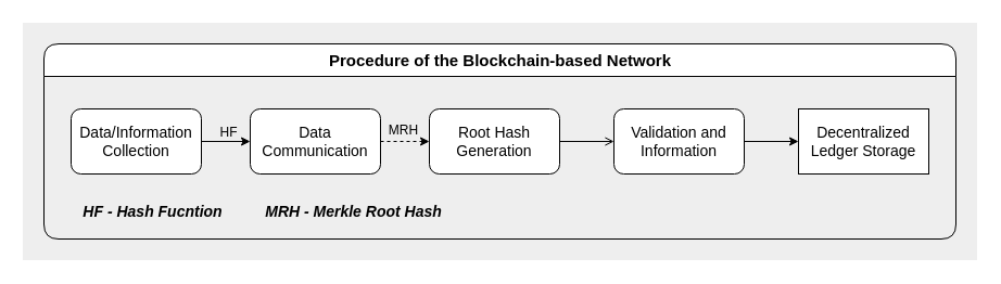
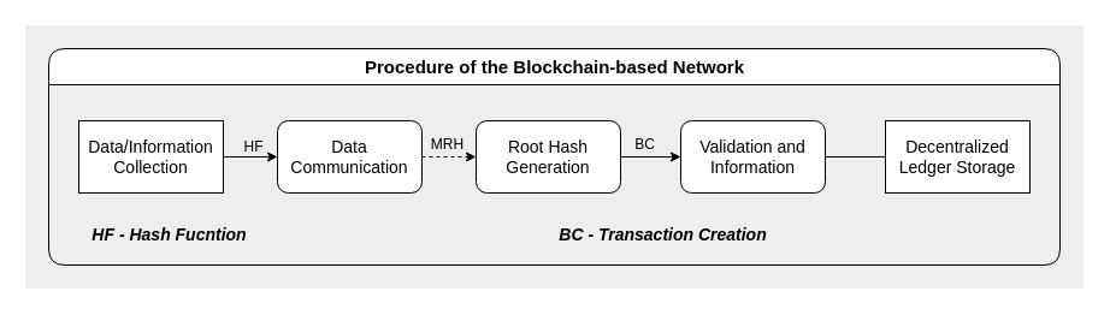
+ <mxCell id="18" value="BC" style="text;html=1;align=center;verticalAlign=middle;resizable=0;points=[];autosize=1;strokeColor=none;fillColor=none;rounded=1;" vertex="1" parent="2"><mxGeometry x="495" y="85" width="40" height="30" as="geometry" /></mxCell>
- <mxCell id="5" value="&lt;font style=&quot;font-size: 14px;&quot;&gt;Data/Information Collection&lt;/font&gt;" style="rounded=1;whiteSpace=wrap;html=1;" parent="3" vertex="1"><mxGeometry x="25" y="60" width="120" height="60" as="geometry" /></mxCell>
+ <mxCell id="5" value="&lt;font style=&quot;font-size: 14px;&quot;&gt;Data/Information Collection&lt;/font&gt;" style="whiteSpace=wrap;html=1;rounded=0;" parent="3" vertex="1"><mxGeometry x="25" y="60" width="120" height="60" as="geometry" /></mxCell>
- <mxCell id="11" style="edgeStyle=orthogonalEdgeStyle;rounded=1;orthogonalLoop=1;jettySize=auto;html=1;exitX=1;exitY=0.5;exitDx=0;exitDy=0;entryX=0;entryY=0.5;entryDx=0;entryDy=0;endArrow=open;" edge="1" parent="3" source="12" target="10"><mxGeometry relative="1" as="geometry" /></mxCell>
+ <mxCell id="11" style="edgeStyle=orthogonalEdgeStyle;rounded=1;orthogonalLoop=1;jettySize=auto;html=1;exitX=1;exitY=0.5;exitDx=0;exitDy=0;entryX=0;entryY=0.5;entryDx=0;entryDy=0;" edge="1" parent="3" source="12" target="10"><mxGeometry relative="1" as="geometry" /></mxCell>
- <mxCell id="9" style="edgeStyle=orthogonalEdgeStyle;rounded=1;orthogonalLoop=1;jettySize=auto;html=1;exitX=1;exitY=0.5;exitDx=0;exitDy=0;entryX=0;entryY=0.5;entryDx=0;entryDy=0;" edge="1" parent="3" source="10" target="6"><mxGeometry relative="1" as="geometry" /></mxCell>
+ <mxCell id="9" style="edgeStyle=orthogonalEdgeStyle;rounded=1;orthogonalLoop=1;jettySize=auto;html=1;exitX=1;exitY=0.5;exitDx=0;exitDy=0;entryX=0;entryY=0.5;entryDx=0;entryDy=0;endArrow=none;" edge="1" parent="3" source="10" target="6"><mxGeometry relative="1" as="geometry" /></mxCell>
- <mxCell id="15" value="&lt;b&gt;&lt;i&gt;&lt;font style=&quot;font-size: 14px;&quot;&gt;MRH - Merkle Root Hash&lt;/font&gt;&lt;/i&gt;&lt;/b&gt;" style="text;html=1;align=center;verticalAlign=middle;resizable=0;points=[];autosize=1;strokeColor=none;fillColor=none;rounded=1;" vertex="1" parent="3"><mxGeometry x="190" y="140" width="190" height="30" as="geometry" /></mxCell>
+ <mxCell id="16" value="&lt;b&gt;&lt;i&gt;&lt;font style=&quot;font-size: 14px;&quot;&gt;BC - Transaction Creation&lt;/font&gt;&lt;/i&gt;&lt;/b&gt;" style="text;html=1;align=center;verticalAlign=middle;resizable=0;points=[];autosize=1;strokeColor=none;fillColor=none;rounded=1;" vertex="1" parent="3"><mxGeometry x="410" y="140" width="200" height="30" as="geometry" /></mxCell>
